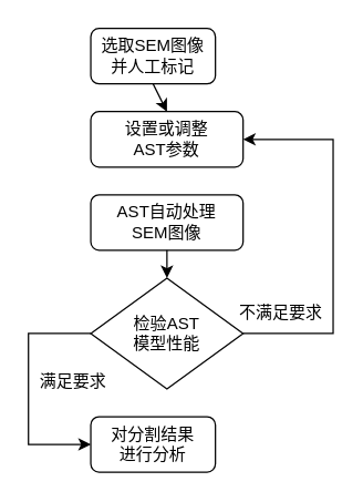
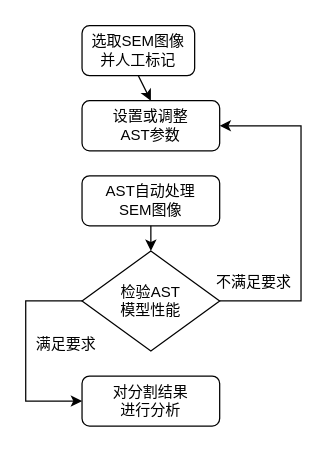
- <mxCell id="10" value="对分割结果&lt;br&gt;进行分析" style="rounded=1;whiteSpace=wrap;html=1;" vertex="1" parent="1"><mxGeometry x="65" y="300" width="90" height="40" as="geometry" /></mxCell>
+ <mxCell id="10" value="对分割结果&lt;br&gt;进行分析" style="rounded=1;whiteSpace=wrap;html=1;" vertex="1" parent="1"><mxGeometry x="65" y="300" width="110" height="40" as="geometry" /></mxCell>
